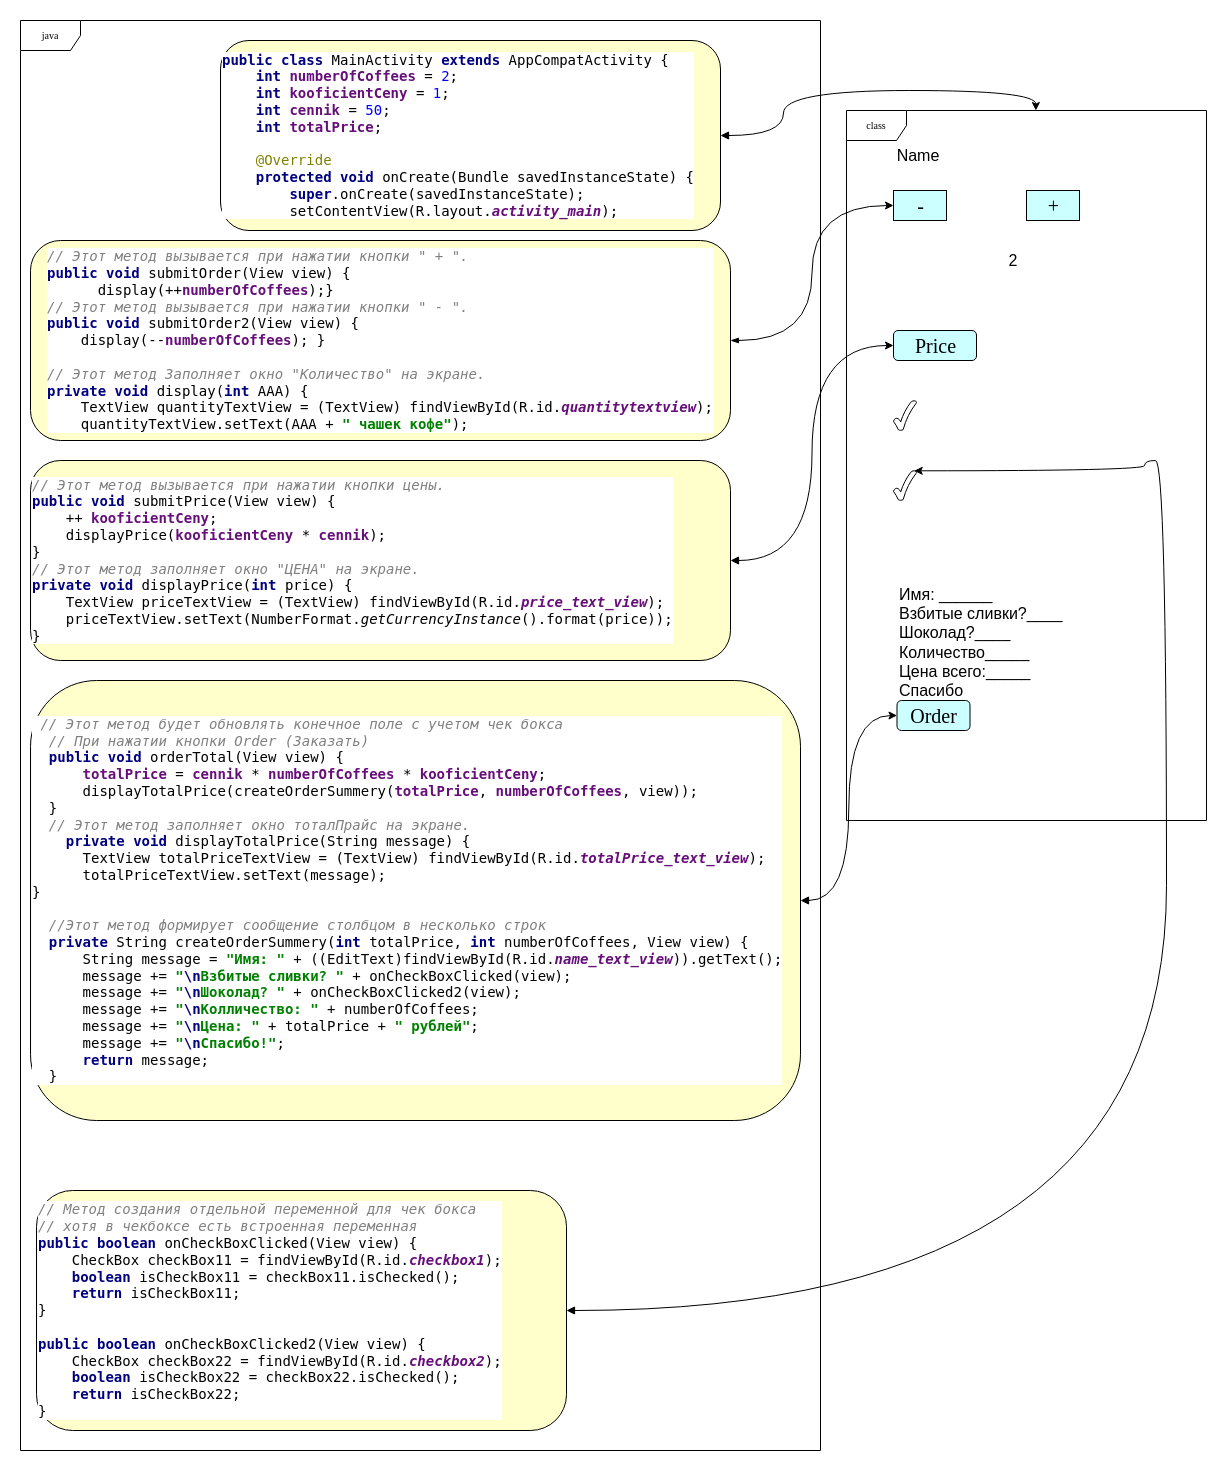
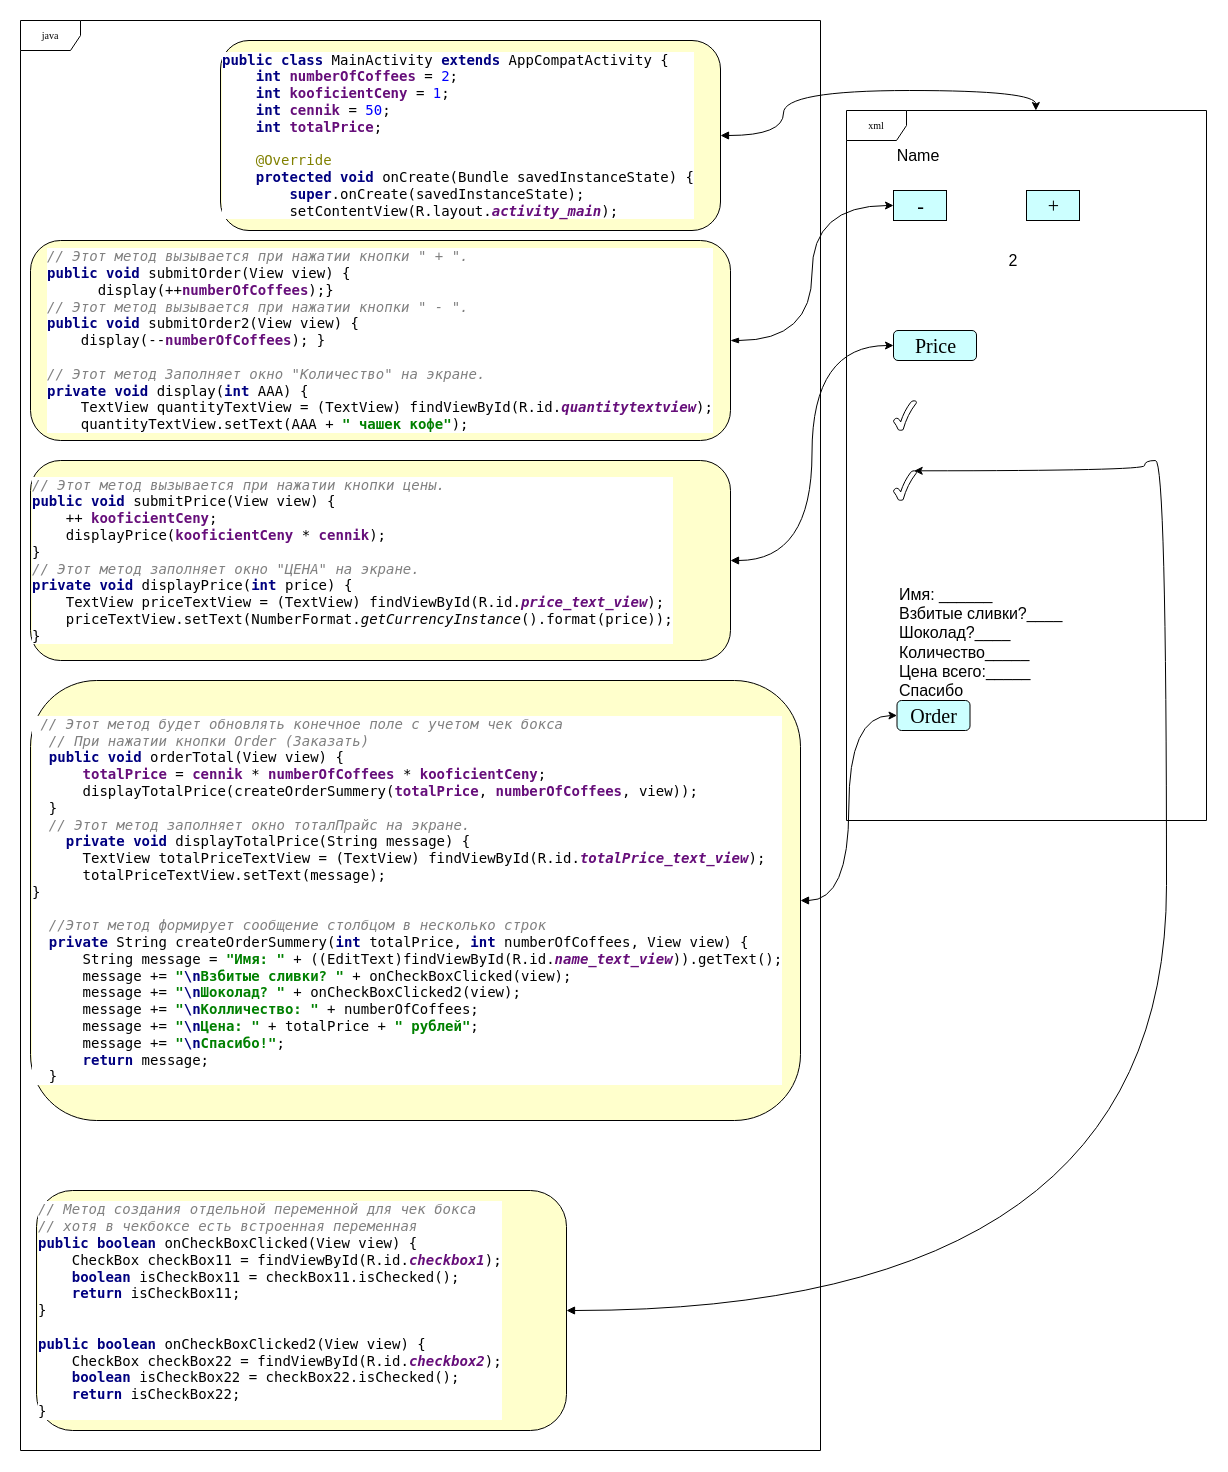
- <mxCell id="2" value="class" style="shape=umlFrame;whiteSpace=wrap;html=1;rounded=0;shadow=0;comic=0;labelBackgroundColor=none;strokeWidth=1;fontFamily=Verdana;fontSize=10;align=center;" vertex="1" parent="1"><mxGeometry x="846" y="110" width="360" height="710" as="geometry" /></mxCell>
+ <mxCell id="2" value="xml" style="shape=umlFrame;whiteSpace=wrap;html=1;rounded=0;shadow=0;comic=0;labelBackgroundColor=none;strokeWidth=1;fontFamily=Verdana;fontSize=10;align=center;" vertex="1" parent="1"><mxGeometry x="846" y="110" width="360" height="710" as="geometry" /></mxCell>
